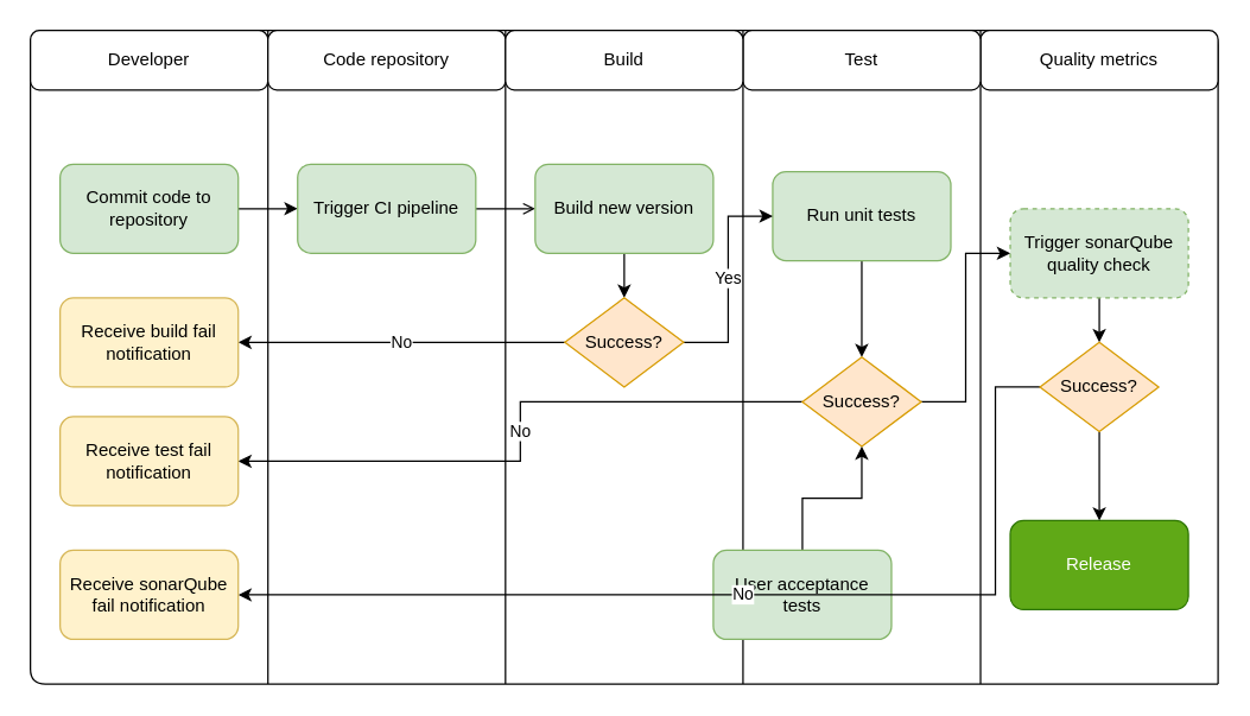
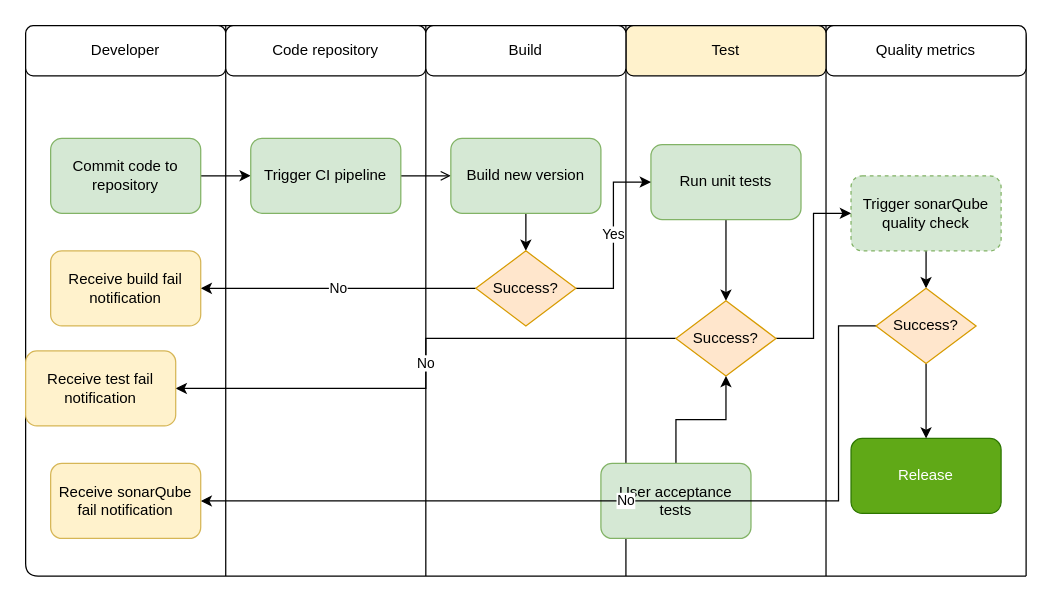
- <mxCell id="10" value="Test" style="rounded=1;whiteSpace=wrap;html=1;" vertex="1" parent="1"><mxGeometry x="500" y="20" width="160" height="40" as="geometry" /></mxCell>
+ <mxCell id="10" value="Test" style="rounded=1;whiteSpace=wrap;html=1;fillColor=#fff2cc;" vertex="1" parent="1"><mxGeometry x="500" y="20" width="160" height="40" as="geometry" /></mxCell>
- <mxCell id="29" value="Receive test fail notification" style="rounded=1;whiteSpace=wrap;html=1;fillColor=#fff2cc;strokeColor=#d6b656;" vertex="1" parent="1"><mxGeometry x="40" y="280" width="120" height="60" as="geometry" /></mxCell>
+ <mxCell id="29" value="Receive test fail notification" style="rounded=1;whiteSpace=wrap;html=1;fillColor=#fff2cc;strokeColor=#d6b656;" vertex="1" parent="1"><mxGeometry x="20" y="280" width="120" height="60" as="geometry" /></mxCell>
